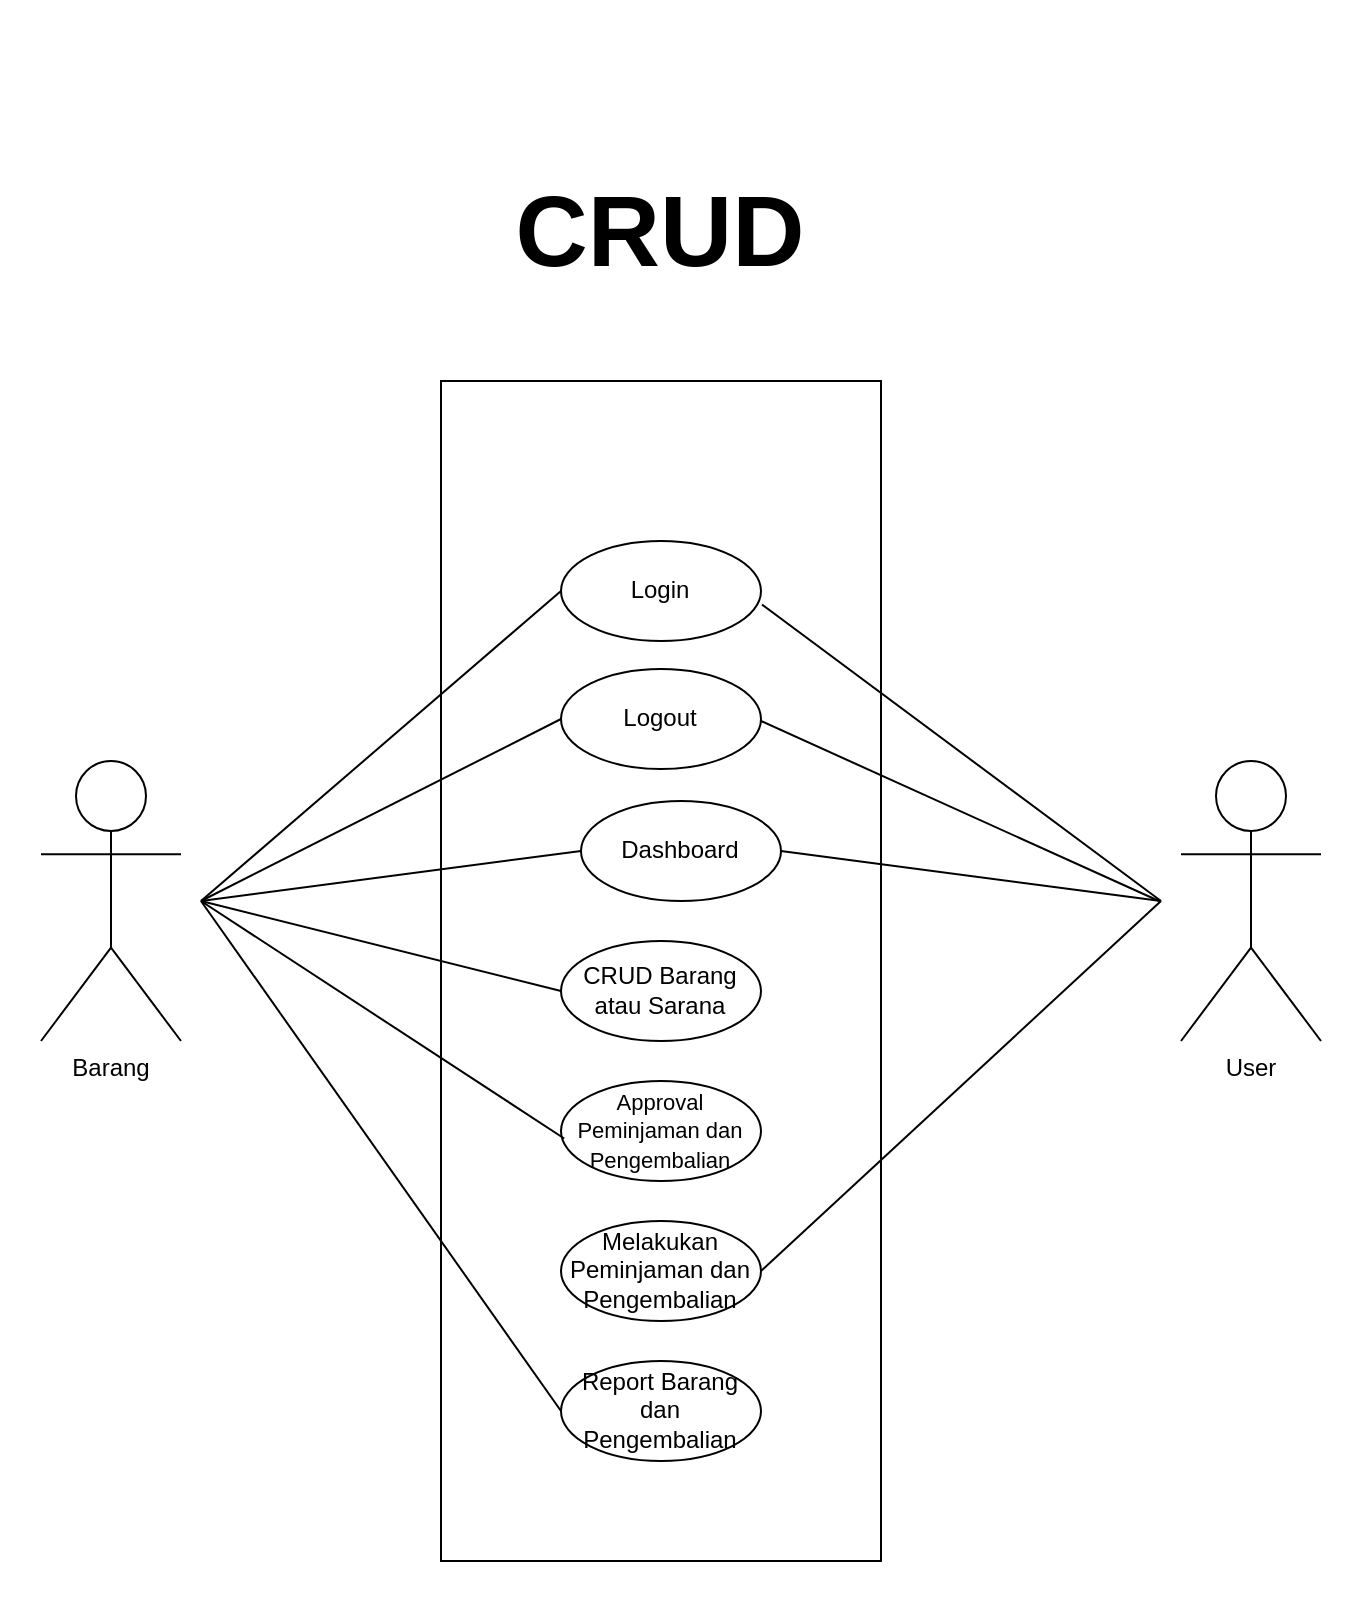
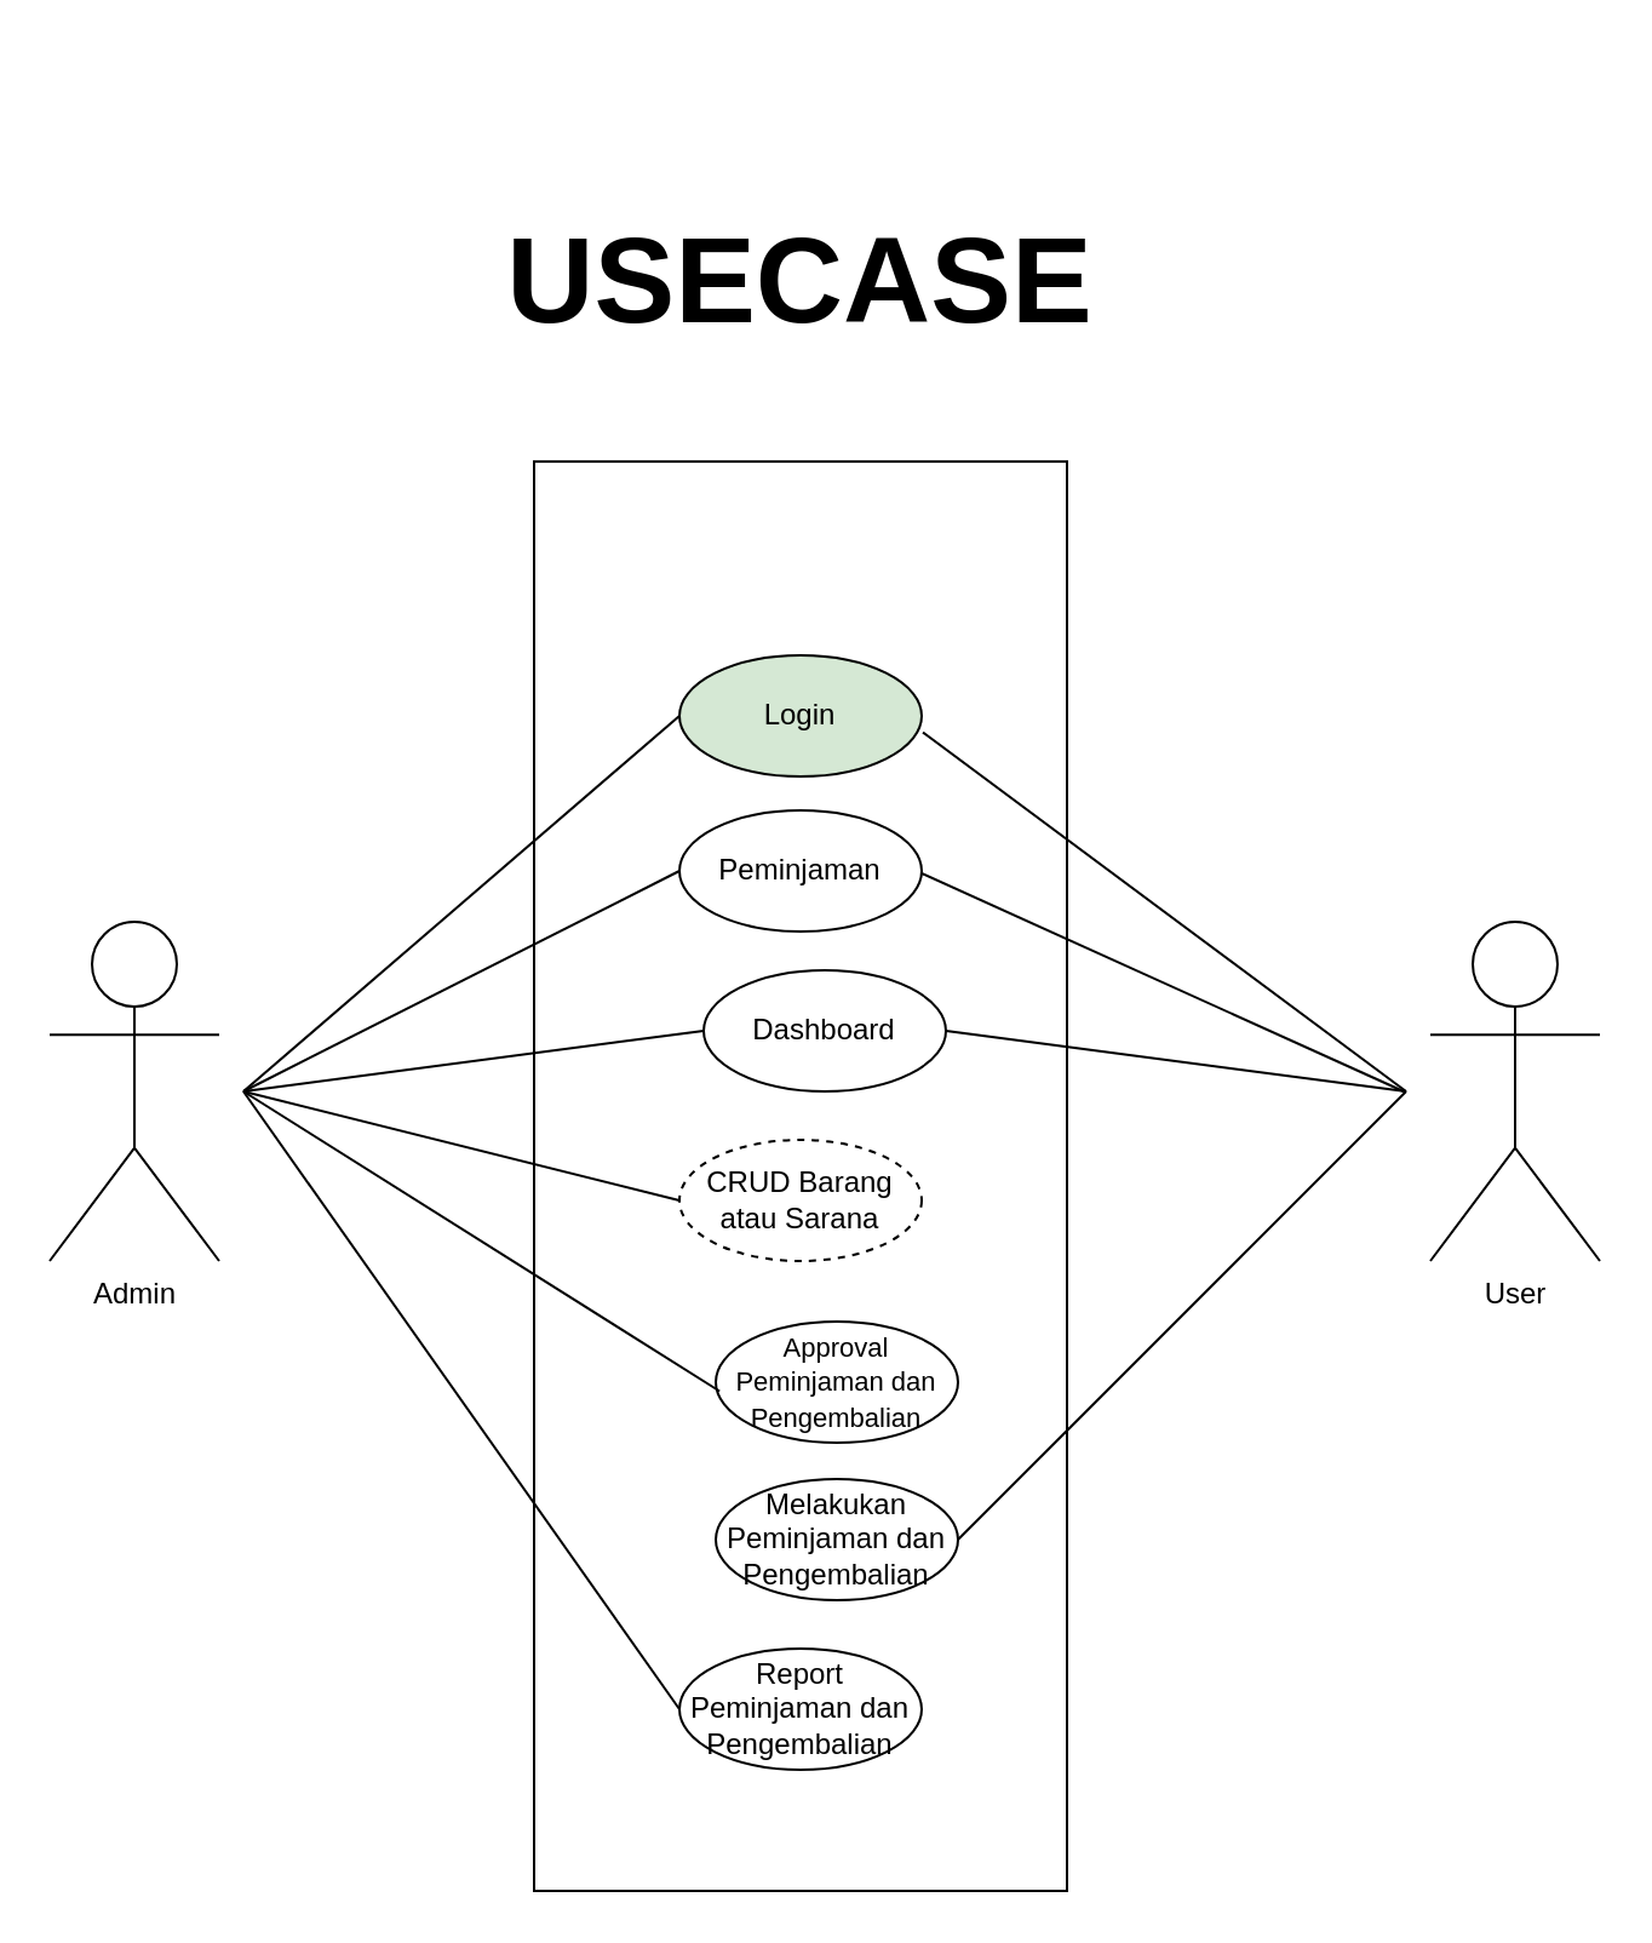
- <mxCell id="22" value="&lt;span style=&quot;font-size: 50px;&quot;&gt;&lt;b&gt;CRUD&lt;/b&gt;&lt;/span&gt;" style="text;strokeColor=none;align=center;fillColor=none;html=1;verticalAlign=middle;whiteSpace=wrap;rounded=0;" vertex="1" parent="1"><mxGeometry x="200" y="20" width="260" height="190" as="geometry" /></mxCell>
+ <mxCell id="22" value="&lt;span style=&quot;font-size: 50px;&quot;&gt;&lt;b&gt;USECASE&lt;/b&gt;&lt;/span&gt;" style="text;strokeColor=none;align=center;fillColor=none;html=1;verticalAlign=middle;whiteSpace=wrap;rounded=0;" vertex="1" parent="1"><mxGeometry x="200" y="20" width="260" height="190" as="geometry" /></mxCell>
- <mxCell id="3" value="Login" style="ellipse;whiteSpace=wrap;html=1;" vertex="1" parent="1"><mxGeometry x="280" y="270" width="100" height="50" as="geometry" /></mxCell>
+ <mxCell id="3" value="Login" style="ellipse;whiteSpace=wrap;html=1;fillColor=#d5e8d4;" vertex="1" parent="1"><mxGeometry x="280" y="270" width="100" height="50" as="geometry" /></mxCell>
- <mxCell id="4" value="Logout" style="ellipse;whiteSpace=wrap;html=1;" vertex="1" parent="1"><mxGeometry x="280" y="334" width="100" height="50" as="geometry" /></mxCell>
+ <mxCell id="4" value="Peminjaman" style="ellipse;whiteSpace=wrap;html=1;" vertex="1" parent="1"><mxGeometry x="280" y="334" width="100" height="50" as="geometry" /></mxCell>
- <mxCell id="6" value="CRUD Barang&lt;div&gt;atau Sarana&lt;/div&gt;" style="ellipse;whiteSpace=wrap;html=1;" vertex="1" parent="1"><mxGeometry x="280" y="470" width="100" height="50" as="geometry" /></mxCell>
+ <mxCell id="6" value="CRUD Barang&lt;div&gt;atau Sarana&lt;/div&gt;" style="ellipse;whiteSpace=wrap;html=1;dashed=1;" vertex="1" parent="1"><mxGeometry x="280" y="470" width="100" height="50" as="geometry" /></mxCell>
- <mxCell id="11" value="Barang" style="shape=umlActor;verticalLabelPosition=bottom;verticalAlign=top;html=1;" vertex="1" parent="1"><mxGeometry x="20" y="380" width="70" height="140" as="geometry" /></mxCell>
+ <mxCell id="11" value="Admin" style="shape=umlActor;verticalLabelPosition=bottom;verticalAlign=top;html=1;" vertex="1" parent="1"><mxGeometry x="20" y="380" width="70" height="140" as="geometry" /></mxCell>
- <mxCell id="7" value="&lt;font style=&quot;font-size: 11px;&quot;&gt;Approval Peminjaman dan Pengembalian&lt;/font&gt;" style="ellipse;whiteSpace=wrap;html=1;" vertex="1" parent="1"><mxGeometry x="280" y="540" width="100" height="50" as="geometry" /></mxCell>
+ <mxCell id="7" value="&lt;font style=&quot;font-size: 11px;&quot;&gt;Approval Peminjaman dan Pengembalian&lt;/font&gt;" style="ellipse;whiteSpace=wrap;html=1;" vertex="1" parent="1"><mxGeometry x="295" y="545" width="100" height="50" as="geometry" /></mxCell>
- <mxCell id="8" value="Melakukan Peminjaman dan Pengembalian" style="ellipse;whiteSpace=wrap;html=1;" vertex="1" parent="1"><mxGeometry x="280" y="610" width="100" height="50" as="geometry" /></mxCell>
+ <mxCell id="8" value="Melakukan Peminjaman dan Pengembalian" style="ellipse;whiteSpace=wrap;html=1;" vertex="1" parent="1"><mxGeometry x="295" y="610" width="100" height="50" as="geometry" /></mxCell>
- <mxCell id="9" value="Report Barang dan Pengembalian" style="ellipse;whiteSpace=wrap;html=1;" vertex="1" parent="1"><mxGeometry x="280" y="680" width="100" height="50" as="geometry" /></mxCell>
+ <mxCell id="9" value="Report Peminjaman dan Pengembalian" style="ellipse;whiteSpace=wrap;html=1;" vertex="1" parent="1"><mxGeometry x="280" y="680" width="100" height="50" as="geometry" /></mxCell>
